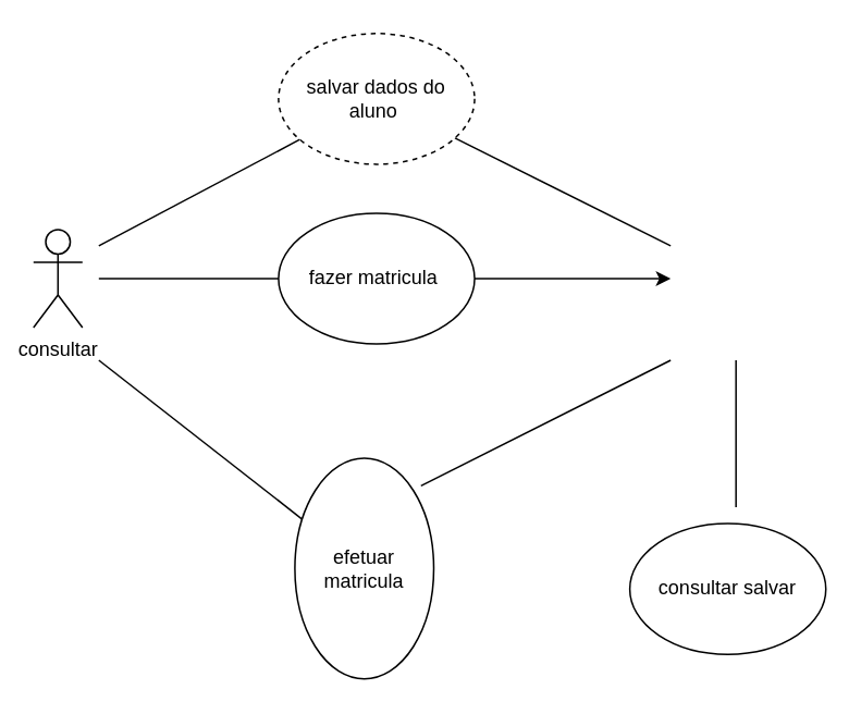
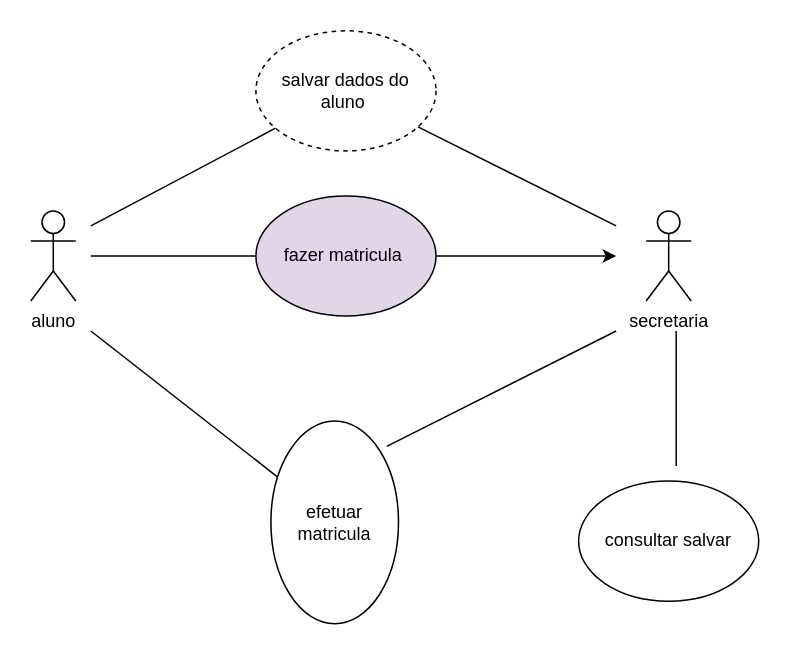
- <mxCell id="5" value="&lt;font style=&quot;vertical-align: inherit&quot;&gt;&lt;font style=&quot;vertical-align: inherit&quot;&gt;fazer matricula&amp;nbsp;&lt;/font&gt;&lt;/font&gt;" style="ellipse;whiteSpace=wrap;html=1;" vertex="1" parent="1"><mxGeometry x="170" y="130" width="120" height="80" as="geometry" /></mxCell>
+ <mxCell id="5" value="&lt;font style=&quot;vertical-align: inherit&quot;&gt;&lt;font style=&quot;vertical-align: inherit&quot;&gt;fazer matricula&amp;nbsp;&lt;/font&gt;&lt;/font&gt;" style="ellipse;whiteSpace=wrap;html=1;fillColor=#e1d5e7;" vertex="1" parent="1"><mxGeometry x="170" y="130" width="120" height="80" as="geometry" /></mxCell>
+ <mxCell id="6" value="&lt;font style=&quot;vertical-align: inherit&quot;&gt;&lt;font style=&quot;vertical-align: inherit&quot;&gt;secretaria&lt;/font&gt;&lt;/font&gt;" style="shape=umlActor;verticalLabelPosition=bottom;verticalAlign=top;html=1;outlineConnect=0;" vertex="1" parent="1"><mxGeometry x="430" y="140" width="30" height="60" as="geometry" /></mxCell>
- <mxCell id="2" value="&lt;font style=&quot;vertical-align: inherit&quot;&gt;&lt;font style=&quot;vertical-align: inherit&quot;&gt;consultar&lt;/font&gt;&lt;/font&gt;" style="shape=umlActor;verticalLabelPosition=bottom;verticalAlign=top;html=1;outlineConnect=0;" vertex="1" parent="1"><mxGeometry x="20" y="140" width="30" height="60" as="geometry" /></mxCell>
+ <mxCell id="2" value="&lt;font style=&quot;vertical-align: inherit&quot;&gt;&lt;font style=&quot;vertical-align: inherit&quot;&gt;aluno&lt;/font&gt;&lt;/font&gt;" style="shape=umlActor;verticalLabelPosition=bottom;verticalAlign=top;html=1;outlineConnect=0;" vertex="1" parent="1"><mxGeometry x="20" y="140" width="30" height="60" as="geometry" /></mxCell>
